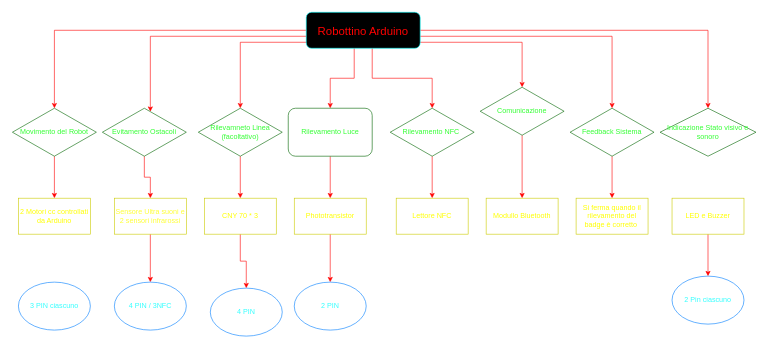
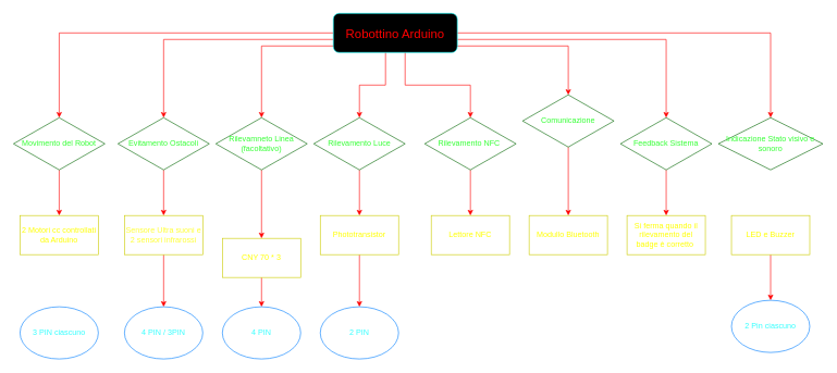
- <mxCell id="14" value="&lt;font color=&quot;#33ff33&quot;&gt;Evitamento Ostacoli&lt;/font&gt;" style="rhombus;whiteSpace=wrap;html=1;strokeColor=#006600;" parent="1" vertex="1"><mxGeometry x="170" y="180" width="140" height="80" as="geometry" /></mxCell>
+ <mxCell id="14" value="&lt;font color=&quot;#33ff33&quot;&gt;Evitamento Ostacoli&lt;/font&gt;" style="rhombus;whiteSpace=wrap;html=1;strokeColor=#006600;" parent="1" vertex="1"><mxGeometry x="180" y="180" width="140" height="80" as="geometry" /></mxCell>
- <mxCell id="18" value="&lt;font color=&quot;#33ff33&quot;&gt;Rilevamento Luce&lt;/font&gt;" style="whiteSpace=wrap;html=1;strokeColor=#006600;rounded=1;" parent="1" vertex="1"><mxGeometry x="480" y="180" width="140" height="80" as="geometry" /></mxCell>
+ <mxCell id="18" value="&lt;font color=&quot;#33ff33&quot;&gt;Rilevamento Luce&lt;/font&gt;" style="rhombus;whiteSpace=wrap;html=1;strokeColor=#006600;" parent="1" vertex="1"><mxGeometry x="480" y="180" width="140" height="80" as="geometry" /></mxCell>
- <mxCell id="32" value="&lt;font color=&quot;#ffff00&quot;&gt;CNY 70 * 3&lt;/font&gt;" style="rounded=0;whiteSpace=wrap;html=1;strokeColor=#CCCC00;" parent="1" vertex="1"><mxGeometry x="340" y="330" width="120" height="60" as="geometry" /></mxCell>
+ <mxCell id="32" value="&lt;font color=&quot;#ffff00&quot;&gt;CNY 70 * 3&lt;/font&gt;" style="rounded=0;whiteSpace=wrap;html=1;strokeColor=#CCCC00;" parent="1" vertex="1"><mxGeometry x="340" y="365" width="120" height="60" as="geometry" /></mxCell>
- <mxCell id="30" value="&lt;font color=&quot;#33ffff&quot;&gt;4 PIN / 3NFC&lt;/font&gt;" style="ellipse;whiteSpace=wrap;html=1;strokeColor=#007FFF;" parent="1" vertex="1"><mxGeometry x="190" y="470" width="120" height="80" as="geometry" /></mxCell>
+ <mxCell id="30" value="&lt;font color=&quot;#33ffff&quot;&gt;4 PIN / 3PIN&lt;/font&gt;" style="ellipse;whiteSpace=wrap;html=1;strokeColor=#007FFF;" parent="1" vertex="1"><mxGeometry x="190" y="470" width="120" height="80" as="geometry" /></mxCell>
- <mxCell id="33" value="&lt;font color=&quot;#33ffff&quot;&gt;4 PIN&lt;/font&gt;" style="ellipse;whiteSpace=wrap;html=1;strokeColor=#007FFF;" parent="1" vertex="1"><mxGeometry x="350" y="480" width="120" height="80" as="geometry" /></mxCell>
+ <mxCell id="33" value="&lt;font color=&quot;#33ffff&quot;&gt;4 PIN&lt;/font&gt;" style="ellipse;whiteSpace=wrap;html=1;strokeColor=#007FFF;" parent="1" vertex="1"><mxGeometry x="340" y="470" width="120" height="80" as="geometry" /></mxCell>
